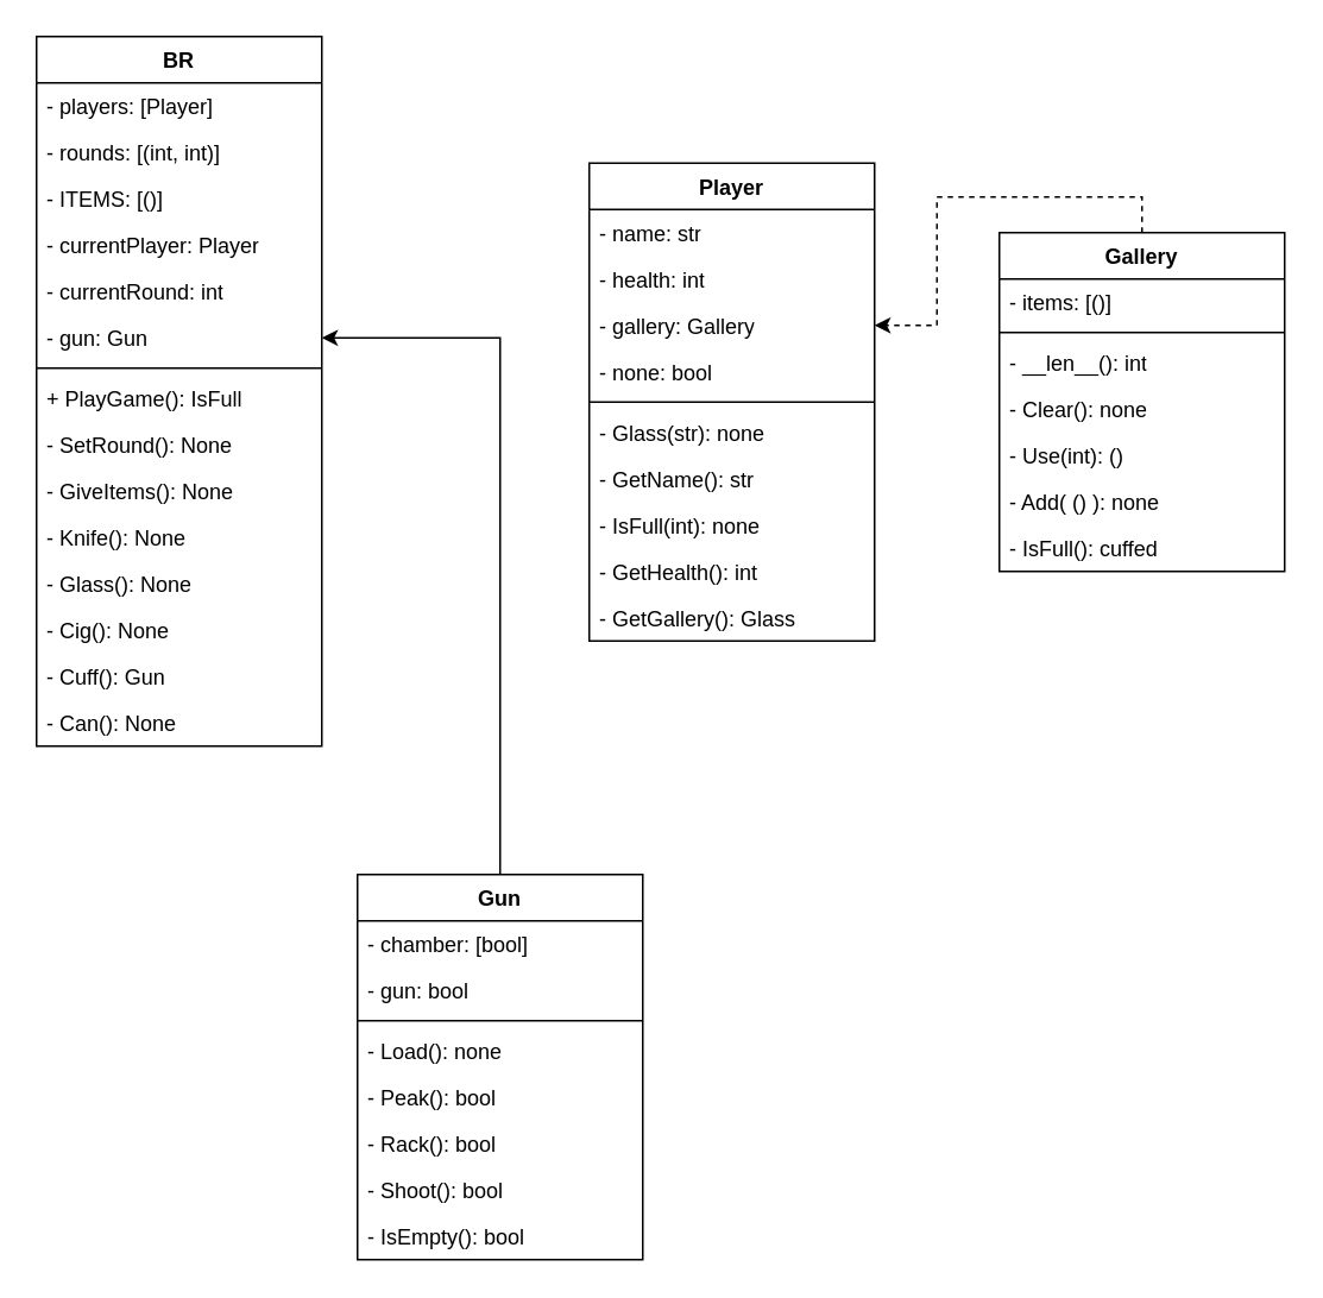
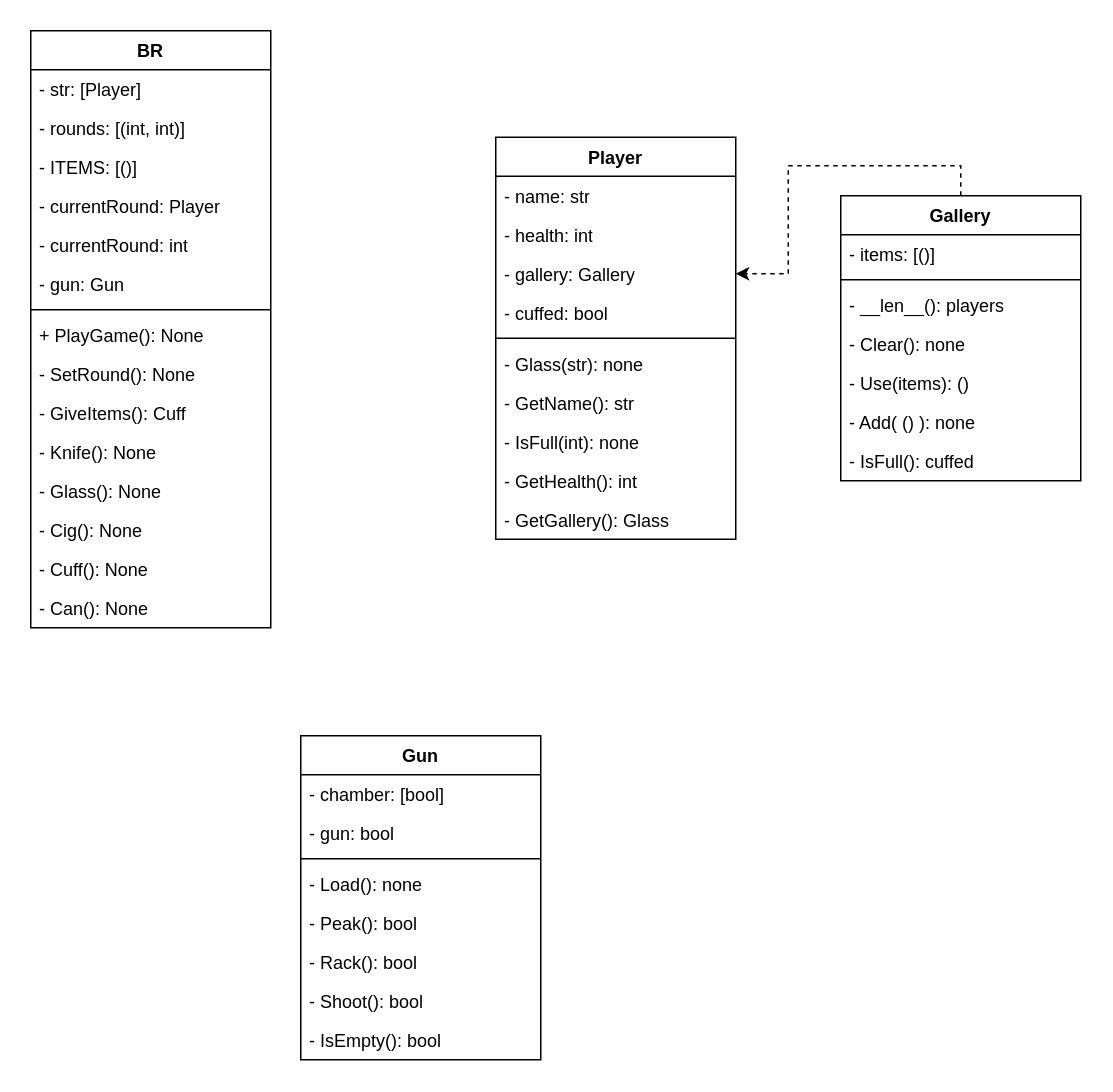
- <mxCell id="3" value="- players: [Player]" style="text;strokeColor=none;fillColor=none;align=left;verticalAlign=top;spacingLeft=4;spacingRight=4;overflow=hidden;rotatable=0;points=[[0,0.5],[1,0.5]];portConstraint=eastwest;whiteSpace=wrap;html=1;" vertex="1" parent="2"><mxGeometry y="26" width="160" height="26" as="geometry" /></mxCell>
+ <mxCell id="3" value="- str: [Player]" style="text;strokeColor=none;fillColor=none;align=left;verticalAlign=top;spacingLeft=4;spacingRight=4;overflow=hidden;rotatable=0;points=[[0,0.5],[1,0.5]];portConstraint=eastwest;whiteSpace=wrap;html=1;" vertex="1" parent="2"><mxGeometry y="26" width="160" height="26" as="geometry" /></mxCell>
- <mxCell id="6" value="- currentPlayer: Player" style="text;strokeColor=none;fillColor=none;align=left;verticalAlign=top;spacingLeft=4;spacingRight=4;overflow=hidden;rotatable=0;points=[[0,0.5],[1,0.5]];portConstraint=eastwest;whiteSpace=wrap;html=1;" vertex="1" parent="2"><mxGeometry y="104" width="160" height="26" as="geometry" /></mxCell>
+ <mxCell id="6" value="- currentRound: Player" style="text;strokeColor=none;fillColor=none;align=left;verticalAlign=top;spacingLeft=4;spacingRight=4;overflow=hidden;rotatable=0;points=[[0,0.5],[1,0.5]];portConstraint=eastwest;whiteSpace=wrap;html=1;" vertex="1" parent="2"><mxGeometry y="104" width="160" height="26" as="geometry" /></mxCell>
- <mxCell id="43" value="- __len__(): int" style="text;strokeColor=none;fillColor=none;align=left;verticalAlign=top;spacingLeft=4;spacingRight=4;overflow=hidden;rotatable=0;points=[[0,0.5],[1,0.5]];portConstraint=eastwest;whiteSpace=wrap;html=1;" vertex="1" parent="40"><mxGeometry y="60" width="160" height="26" as="geometry" /></mxCell>
+ <mxCell id="43" value="- __len__(): players" style="text;strokeColor=none;fillColor=none;align=left;verticalAlign=top;spacingLeft=4;spacingRight=4;overflow=hidden;rotatable=0;points=[[0,0.5],[1,0.5]];portConstraint=eastwest;whiteSpace=wrap;html=1;" vertex="1" parent="40"><mxGeometry y="60" width="160" height="26" as="geometry" /></mxCell>
- <mxCell id="22" value="- none: bool" style="text;strokeColor=none;fillColor=none;align=left;verticalAlign=top;spacingLeft=4;spacingRight=4;overflow=hidden;rotatable=0;points=[[0,0.5],[1,0.5]];portConstraint=eastwest;whiteSpace=wrap;html=1;" vertex="1" parent="18"><mxGeometry y="104" width="160" height="26" as="geometry" /></mxCell>
+ <mxCell id="22" value="- cuffed: bool" style="text;strokeColor=none;fillColor=none;align=left;verticalAlign=top;spacingLeft=4;spacingRight=4;overflow=hidden;rotatable=0;points=[[0,0.5],[1,0.5]];portConstraint=eastwest;whiteSpace=wrap;html=1;" vertex="1" parent="18"><mxGeometry y="104" width="160" height="26" as="geometry" /></mxCell>
- <mxCell id="10" value="+ PlayGame(): IsFull" style="text;strokeColor=none;fillColor=none;align=left;verticalAlign=top;spacingLeft=4;spacingRight=4;overflow=hidden;rotatable=0;points=[[0,0.5],[1,0.5]];portConstraint=eastwest;whiteSpace=wrap;html=1;" vertex="1" parent="2"><mxGeometry y="190" width="160" height="26" as="geometry" /></mxCell>
+ <mxCell id="10" value="+ PlayGame(): None" style="text;strokeColor=none;fillColor=none;align=left;verticalAlign=top;spacingLeft=4;spacingRight=4;overflow=hidden;rotatable=0;points=[[0,0.5],[1,0.5]];portConstraint=eastwest;whiteSpace=wrap;html=1;" vertex="1" parent="2"><mxGeometry y="190" width="160" height="26" as="geometry" /></mxCell>
- <mxCell id="45" value="&lt;div&gt;- Use(int): ()&lt;/div&gt;" style="text;strokeColor=none;fillColor=none;align=left;verticalAlign=top;spacingLeft=4;spacingRight=4;overflow=hidden;rotatable=0;points=[[0,0.5],[1,0.5]];portConstraint=eastwest;whiteSpace=wrap;html=1;" vertex="1" parent="40"><mxGeometry y="112" width="160" height="26" as="geometry" /></mxCell>
+ <mxCell id="45" value="&lt;div&gt;- Use(items): ()&lt;/div&gt;" style="text;strokeColor=none;fillColor=none;align=left;verticalAlign=top;spacingLeft=4;spacingRight=4;overflow=hidden;rotatable=0;points=[[0,0.5],[1,0.5]];portConstraint=eastwest;whiteSpace=wrap;html=1;" vertex="1" parent="40"><mxGeometry y="112" width="160" height="26" as="geometry" /></mxCell>
- <mxCell id="12" value="- GiveItems(): None" style="text;strokeColor=none;fillColor=none;align=left;verticalAlign=top;spacingLeft=4;spacingRight=4;overflow=hidden;rotatable=0;points=[[0,0.5],[1,0.5]];portConstraint=eastwest;whiteSpace=wrap;html=1;" vertex="1" parent="2"><mxGeometry y="242" width="160" height="26" as="geometry" /></mxCell>
+ <mxCell id="12" value="- GiveItems(): Cuff" style="text;strokeColor=none;fillColor=none;align=left;verticalAlign=top;spacingLeft=4;spacingRight=4;overflow=hidden;rotatable=0;points=[[0,0.5],[1,0.5]];portConstraint=eastwest;whiteSpace=wrap;html=1;" vertex="1" parent="2"><mxGeometry y="242" width="160" height="26" as="geometry" /></mxCell>
- <mxCell id="29" style="edgeStyle=orthogonalEdgeStyle;rounded=0;orthogonalLoop=1;jettySize=auto;html=1;entryX=1;entryY=0.5;entryDx=0;entryDy=0;" edge="1" parent="1" source="30" target="8"><mxGeometry relative="1" as="geometry" /></mxCell>
- <mxCell id="16" value="- Cuff(): Gun" style="text;strokeColor=none;fillColor=none;align=left;verticalAlign=top;spacingLeft=4;spacingRight=4;overflow=hidden;rotatable=0;points=[[0,0.5],[1,0.5]];portConstraint=eastwest;whiteSpace=wrap;html=1;" vertex="1" parent="2"><mxGeometry y="346" width="160" height="26" as="geometry" /></mxCell>
+ <mxCell id="16" value="- Cuff(): None" style="text;strokeColor=none;fillColor=none;align=left;verticalAlign=top;spacingLeft=4;spacingRight=4;overflow=hidden;rotatable=0;points=[[0,0.5],[1,0.5]];portConstraint=eastwest;whiteSpace=wrap;html=1;" vertex="1" parent="2"><mxGeometry y="346" width="160" height="26" as="geometry" /></mxCell>
